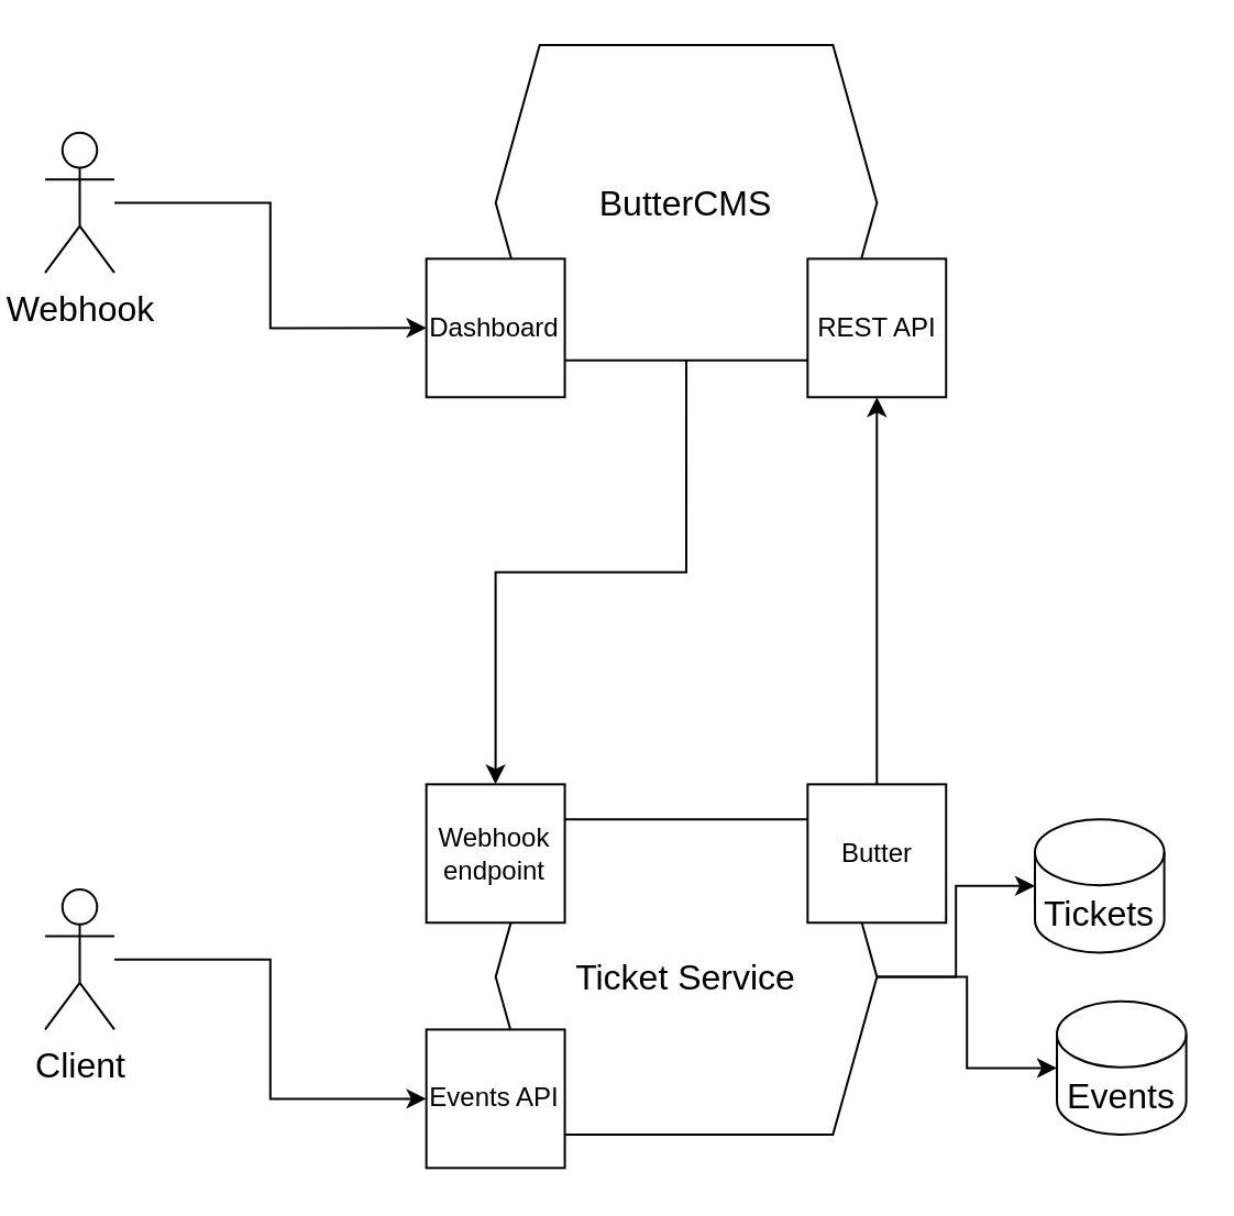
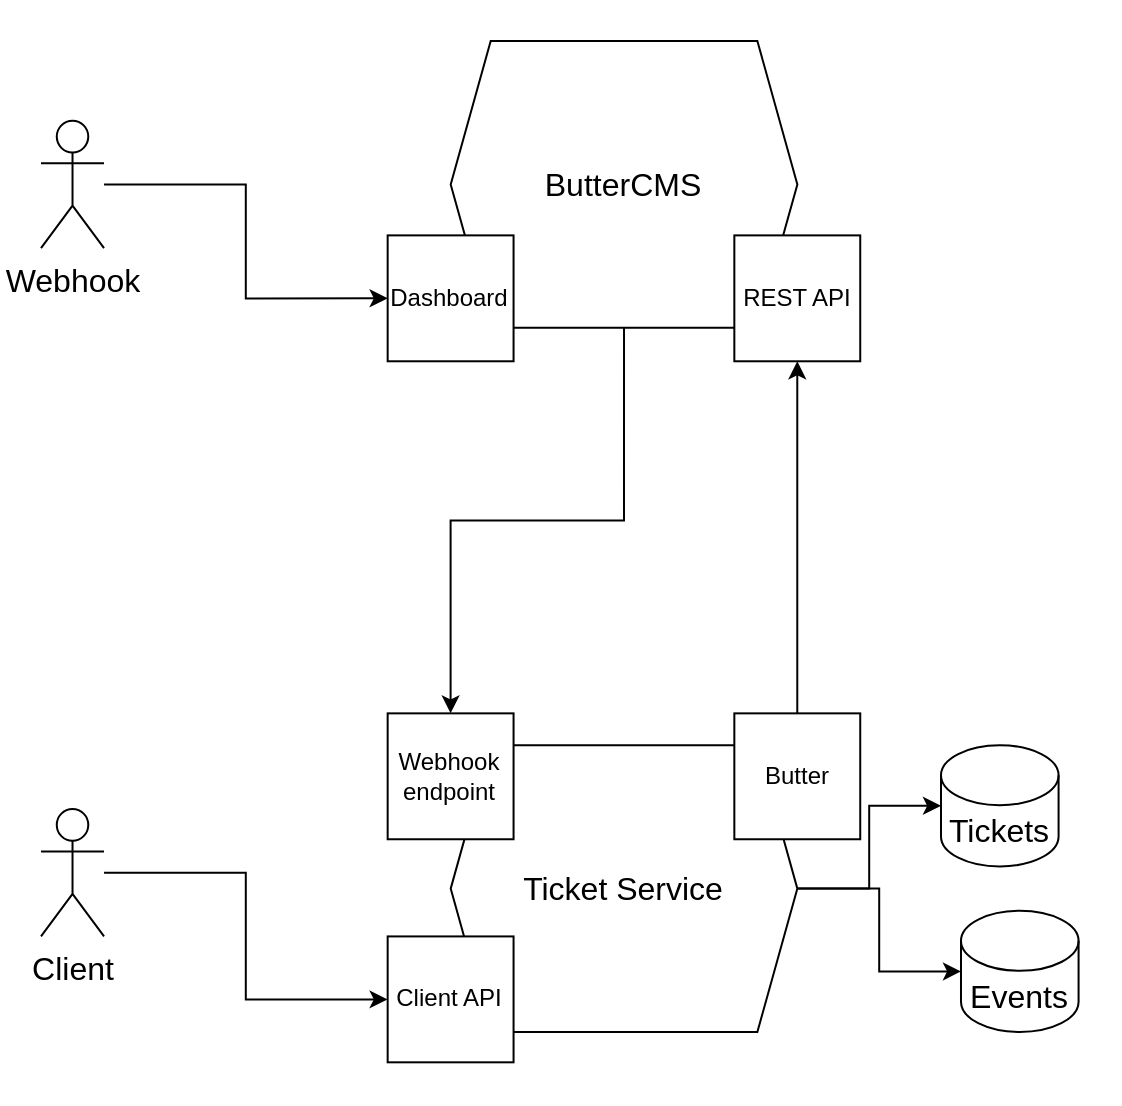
- <mxCell id="14" value="&lt;span style=&quot;font-size: 12px;&quot;&gt;Events API&lt;br style=&quot;font-size: 12px;&quot;&gt;&lt;/span&gt;" style="whiteSpace=wrap;html=1;aspect=fixed;fontSize=12;container=0;" parent="2" vertex="1"><mxGeometry x="173.333" y="447.712" width="62.951" height="62.951" as="geometry" /></mxCell>
+ <mxCell id="14" value="&lt;span style=&quot;font-size: 12px;&quot;&gt;Client API&lt;br style=&quot;font-size: 12px;&quot;&gt;&lt;/span&gt;" style="whiteSpace=wrap;html=1;aspect=fixed;fontSize=12;container=0;" parent="2" vertex="1"><mxGeometry x="173.333" y="447.712" width="62.951" height="62.951" as="geometry" /></mxCell>
